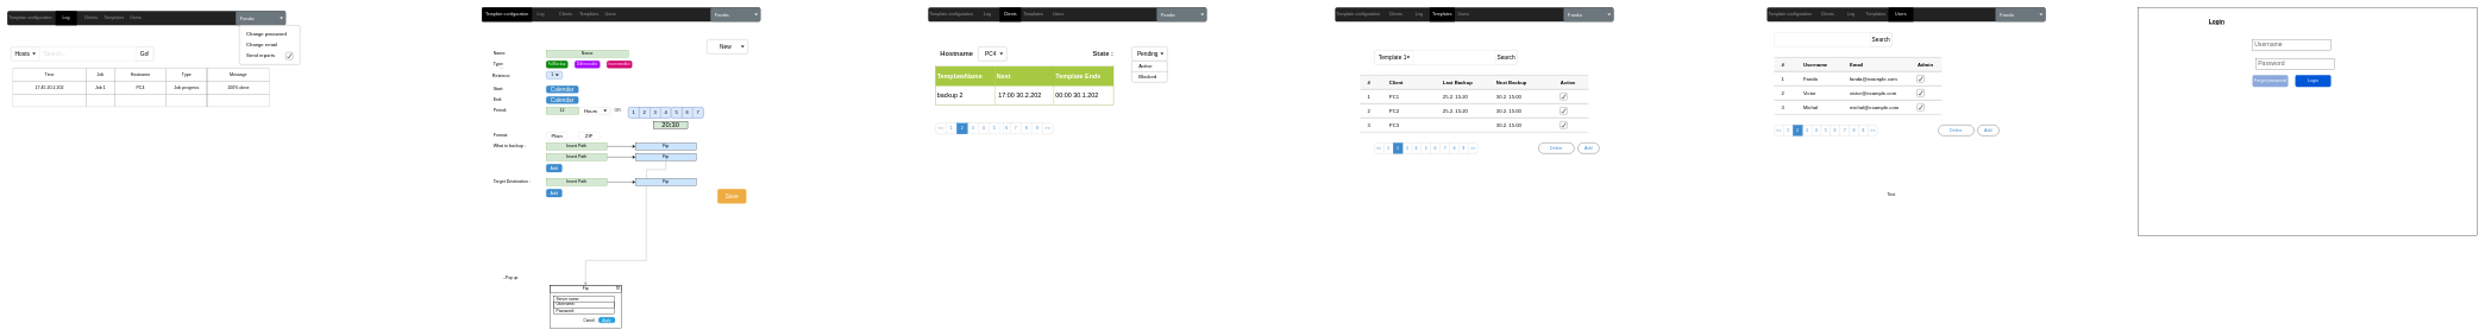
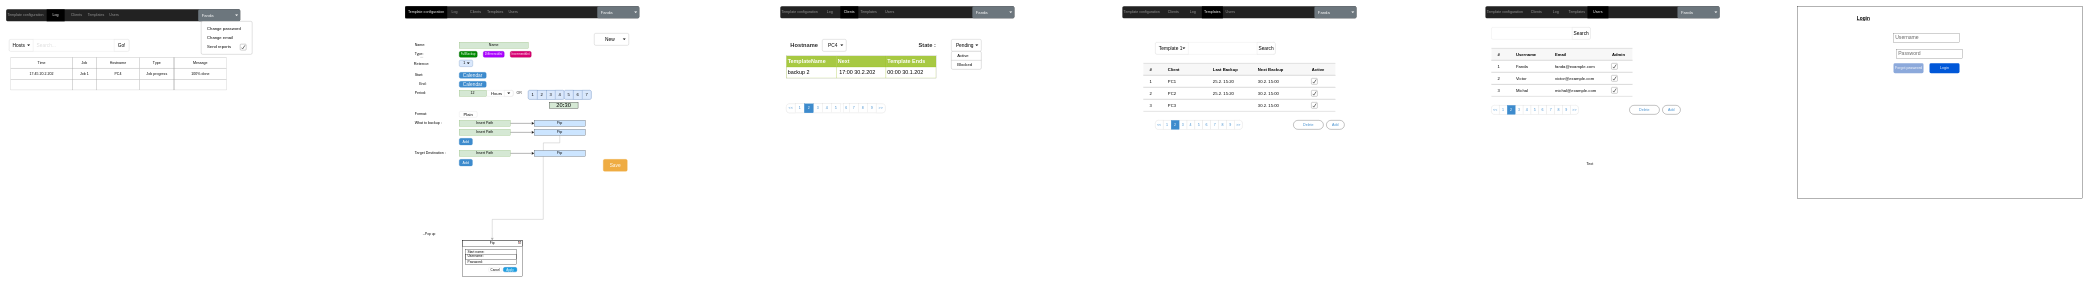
- <mxCell id="158" value="&lt;table style=&quot;width: 100% ; height: 100% ; border-collapse: collapse ; font-size: 18px&quot; width=&quot;100%&quot; cellpadding=&quot;4&quot; border=&quot;1&quot;&gt;&lt;tbody&gt;&lt;tr style=&quot;background-color: #a7c942 ; color: #ffffff ; border: 1px solid #98bf21&quot;&gt;&lt;th align=&quot;left&quot;&gt;&lt;font style=&quot;font-size: 18px&quot;&gt;TemplateName&lt;/font&gt;&lt;/th&gt;&lt;th align=&quot;left&quot;&gt;Next&lt;br&gt;&lt;/th&gt;&lt;th align=&quot;left&quot;&gt;&lt;font style=&quot;font-size: 18px&quot;&gt;Template&amp;nbsp;Ends&lt;/font&gt;&lt;/th&gt;&lt;/tr&gt;&lt;tr style=&quot;border: 1px solid #98bf21&quot;&gt;&lt;td&gt;backup 2&lt;/td&gt;&lt;td&gt;&amp;nbsp;17:00 30.2.202&lt;/td&gt;&lt;td&gt;00:00 30.1.202&lt;/td&gt;&lt;/tr&gt;&lt;/tbody&gt;&lt;/table&gt;" style="text;html=1;strokeColor=#c0c0c0;fillColor=#ffffff;overflow=fill;rounded=0;" parent="131" vertex="1"><mxGeometry x="2620" y="185" width="500" height="110" as="geometry" /></mxCell>
+ <mxCell id="158" value="&lt;table style=&quot;width: 100% ; height: 100% ; border-collapse: collapse ; font-size: 18px&quot; width=&quot;100%&quot; cellpadding=&quot;4&quot; border=&quot;1&quot;&gt;&lt;tbody&gt;&lt;tr style=&quot;background-color: #a7c942 ; color: #ffffff ; border: 1px solid #98bf21&quot;&gt;&lt;th align=&quot;left&quot;&gt;&lt;font style=&quot;font-size: 18px&quot;&gt;TemplateName&lt;/font&gt;&lt;/th&gt;&lt;th align=&quot;left&quot;&gt;Next&lt;br&gt;&lt;/th&gt;&lt;th align=&quot;left&quot;&gt;&lt;font style=&quot;font-size: 18px&quot;&gt;Template&amp;nbsp;Ends&lt;/font&gt;&lt;/th&gt;&lt;/tr&gt;&lt;tr style=&quot;border: 1px solid #98bf21&quot;&gt;&lt;td&gt;backup 2&lt;/td&gt;&lt;td&gt;&amp;nbsp;17:00 30.2.202&lt;/td&gt;&lt;td&gt;00:00 30.1.202&lt;/td&gt;&lt;/tr&gt;&lt;/tbody&gt;&lt;/table&gt;" style="text;html=1;strokeColor=#c0c0c0;fillColor=#ffffff;overflow=fill;rounded=0;" parent="131" vertex="1"><mxGeometry x="2620" y="185" width="500" height="75" as="geometry" /></mxCell>
- <mxCell id="144" value="End:" style="text;html=1;strokeColor=none;fillColor=none;align=left;verticalAlign=middle;whiteSpace=wrap;rounded=0;" parent="131" vertex="1"><mxGeometry x="1380" y="270" width="90" height="20" as="geometry" /></mxCell>
+ <mxCell id="144" value="End:" style="text;html=1;strokeColor=none;fillColor=none;align=left;verticalAlign=middle;whiteSpace=wrap;rounded=0;" parent="131" vertex="1"><mxGeometry x="1395" y="270" width="90" height="20" as="geometry" /></mxCell>
- <mxCell id="114" value="ZIP" style="html=1;shadow=0;dashed=0;shape=mxgraph.bootstrap.rrect;rSize=5;strokeColor=#dddddd;align=center;fontSize=14;whiteSpace=wrap;fillColor=none;" parent="112" vertex="1"><mxGeometry x="1620" y="370" width="60" height="20" as="geometry" /></mxCell>
- <mxCell id="100" value="Server name:" style="text;strokeColor=none;fillColor=none;align=left;verticalAlign=top;spacingLeft=4;spacingRight=4;overflow=hidden;rotatable=0;points=[[0,0.5],[1,0.5]];portConstraint=eastwest;fontSize=11;" vertex="1" parent="1"><mxGeometry x="1552" y="825" width="194" height="15" as="geometry" /></mxCell>
+ <mxCell id="100" value="Start name:" style="text;strokeColor=none;fillColor=none;align=left;verticalAlign=top;spacingLeft=4;spacingRight=4;overflow=hidden;rotatable=0;points=[[0,0.5],[1,0.5]];portConstraint=eastwest;fontSize=11;" vertex="1" parent="1"><mxGeometry x="1552" y="825" width="194" height="15" as="geometry" /></mxCell>
